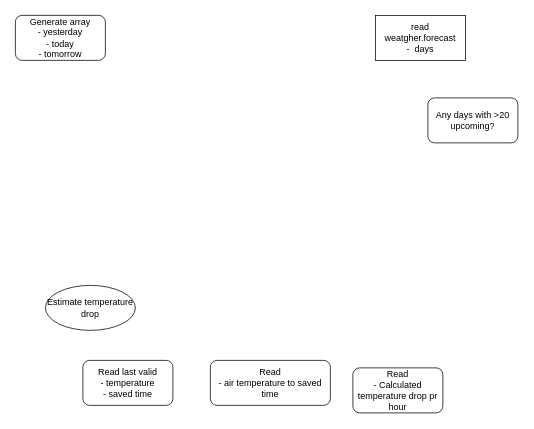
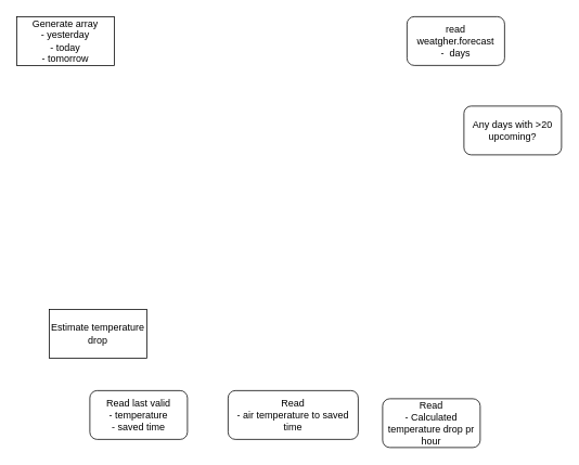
- <mxCell id="6" value="Generate array&lt;div&gt;- yesterday&lt;/div&gt;&lt;div&gt;- today&lt;/div&gt;&lt;div&gt;- tomorrow&lt;/div&gt;" style="whiteSpace=wrap;html=1;rounded=1;" parent="1" vertex="1"><mxGeometry x="20" y="20" width="120" height="60" as="geometry" /></mxCell>
+ <mxCell id="6" value="Generate array&lt;div&gt;- yesterday&lt;/div&gt;&lt;div&gt;- today&lt;/div&gt;&lt;div&gt;- tomorrow&lt;/div&gt;" style="rounded=0;whiteSpace=wrap;html=1;" parent="1" vertex="1"><mxGeometry x="20" y="20" width="120" height="60" as="geometry" /></mxCell>
- <mxCell id="8" value="read weatgher.forecast&lt;div&gt;-&amp;nbsp; days&lt;/div&gt;" style="rounded=0;whiteSpace=wrap;html=1;" parent="1" vertex="1"><mxGeometry x="500" y="20" width="120" height="60" as="geometry" /></mxCell>
+ <mxCell id="8" value="read weatgher.forecast&lt;div&gt;-&amp;nbsp; days&lt;/div&gt;" style="whiteSpace=wrap;html=1;rounded=1;" parent="1" vertex="1"><mxGeometry x="500" y="20" width="120" height="60" as="geometry" /></mxCell>
- <mxCell id="2" value="Estimate temperature drop" style="ellipse;whiteSpace=wrap;html=1;" parent="1" vertex="1"><mxGeometry x="60" y="380" width="120" height="60" as="geometry" /></mxCell>
+ <mxCell id="2" value="Estimate temperature drop" style="rounded=0;whiteSpace=wrap;html=1;" parent="1" vertex="1"><mxGeometry x="60" y="380" width="120" height="60" as="geometry" /></mxCell>
